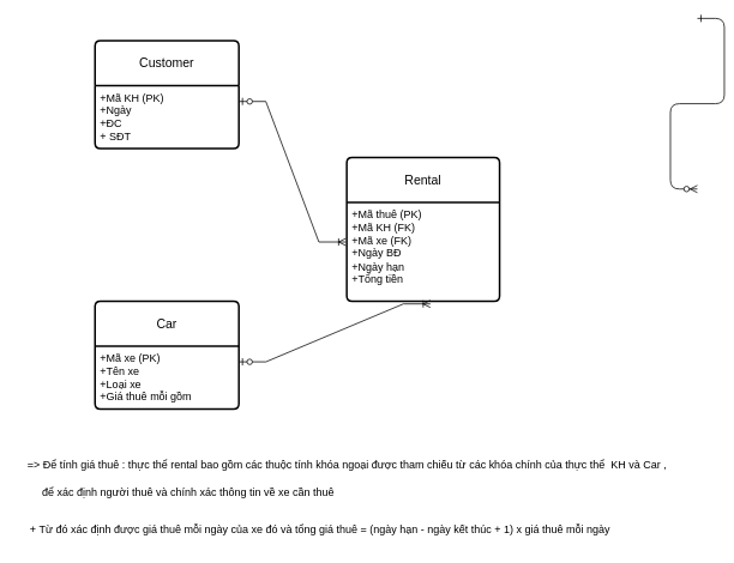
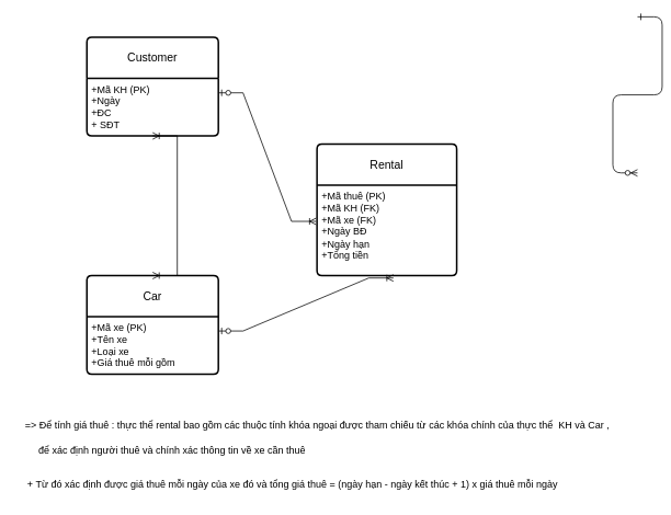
+ <mxCell id="9" value="" style="edgeStyle=entityRelationEdgeStyle;fontSize=12;html=1;endArrow=ERoneToMany;startArrow=ERoneToMany;rounded=0;exitX=0.5;exitY=0;exitDx=0;exitDy=0;entryX=0.5;entryY=1;entryDx=0;entryDy=0;" edge="1" parent="1" source="7" target="4"><mxGeometry width="100" height="100" relative="1" as="geometry"><mxPoint x="295" y="305" as="sourcePoint" /><mxPoint x="395" y="205" as="targetPoint" /></mxGeometry></mxCell>
